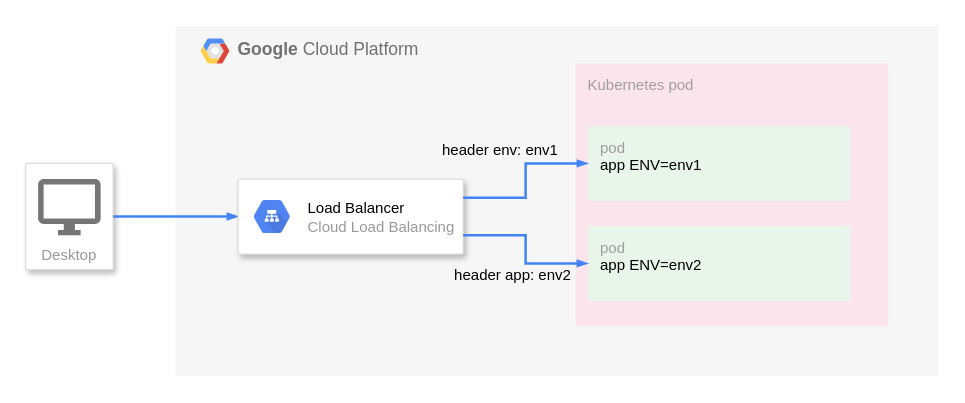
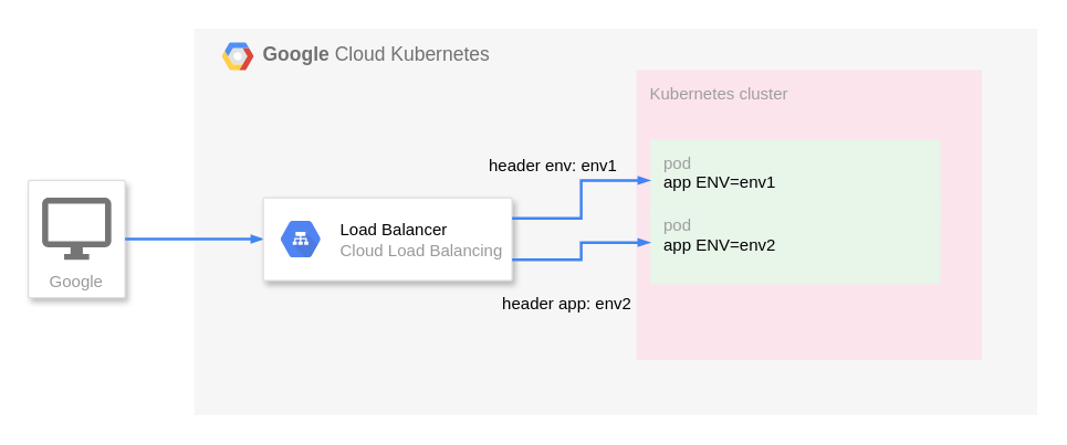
- <mxCell id="2" value="&lt;b&gt;Google &lt;/b&gt;Cloud Platform" style="fillColor=#F6F6F6;strokeColor=none;shadow=0;gradientColor=none;fontSize=14;align=left;spacing=10;fontColor=#717171;9E9E9E;verticalAlign=top;spacingTop=-4;fontStyle=0;spacingLeft=40;html=1;" parent="1" vertex="1"><mxGeometry x="140" y="20" width="610" height="280" as="geometry" /></mxCell>
+ <mxCell id="2" value="&lt;b&gt;Google &lt;/b&gt;Cloud Kubernetes" style="fillColor=#F6F6F6;strokeColor=none;shadow=0;gradientColor=none;fontSize=14;align=left;spacing=10;fontColor=#717171;9E9E9E;verticalAlign=top;spacingTop=-4;fontStyle=0;spacingLeft=40;html=1;" parent="1" vertex="1"><mxGeometry x="140" y="20" width="610" height="280" as="geometry" /></mxCell>
- <mxCell id="11" value="Kubernetes pod" style="points=[[0,0,0],[0.25,0,0],[0.5,0,0],[0.75,0,0],[1,0,0],[1,0.25,0],[1,0.5,0],[1,0.75,0],[1,1,0],[0.75,1,0],[0.5,1,0],[0.25,1,0],[0,1,0],[0,0.75,0],[0,0.5,0],[0,0.25,0]];rounded=1;absoluteArcSize=1;arcSize=2;html=1;strokeColor=none;gradientColor=none;shadow=0;dashed=0;fontSize=12;fontColor=#9E9E9E;align=left;verticalAlign=top;spacing=10;spacingTop=-4;fillColor=#FCE4EC;" parent="10" vertex="1"><mxGeometry width="250" height="210" as="geometry" /></mxCell>
+ <mxCell id="11" value="Kubernetes cluster" style="points=[[0,0,0],[0.25,0,0],[0.5,0,0],[0.75,0,0],[1,0,0],[1,0.25,0],[1,0.5,0],[1,0.75,0],[1,1,0],[0.75,1,0],[0.5,1,0],[0.25,1,0],[0,1,0],[0,0.75,0],[0,0.5,0],[0,0.25,0]];rounded=1;absoluteArcSize=1;arcSize=2;html=1;strokeColor=none;gradientColor=none;shadow=0;dashed=0;fontSize=12;fontColor=#9E9E9E;align=left;verticalAlign=top;spacing=10;spacingTop=-4;fillColor=#FCE4EC;" parent="10" vertex="1"><mxGeometry width="250" height="210" as="geometry" /></mxCell>
- <mxCell id="5" value="Desktop" style="strokeColor=#dddddd;shadow=1;strokeWidth=1;rounded=1;absoluteArcSize=1;arcSize=2;labelPosition=center;verticalLabelPosition=middle;align=center;verticalAlign=bottom;spacingLeft=0;fontColor=#999999;fontSize=12;whiteSpace=wrap;spacingBottom=2;" parent="1" vertex="1"><mxGeometry x="20" y="130" width="70" height="85" as="geometry" /></mxCell>
+ <mxCell id="5" value="Google" style="strokeColor=#dddddd;shadow=1;strokeWidth=1;rounded=1;absoluteArcSize=1;arcSize=2;labelPosition=center;verticalLabelPosition=middle;align=center;verticalAlign=bottom;spacingLeft=0;fontColor=#999999;fontSize=12;whiteSpace=wrap;spacingBottom=2;" parent="1" vertex="1"><mxGeometry x="20" y="130" width="70" height="85" as="geometry" /></mxCell>
- <mxCell id="13" value="pod&lt;br&gt;&lt;font color=&quot;#000000&quot;&gt;app ENV=env2&lt;/font&gt;" style="points=[[0,0,0],[0.25,0,0],[0.5,0,0],[0.75,0,0],[1,0,0],[1,0.25,0],[1,0.5,0],[1,0.75,0],[1,1,0],[0.75,1,0],[0.5,1,0],[0.25,1,0],[0,1,0],[0,0.75,0],[0,0.5,0],[0,0.25,0]];rounded=1;absoluteArcSize=1;arcSize=2;html=1;strokeColor=none;gradientColor=none;shadow=0;dashed=0;fontSize=12;fontColor=#9E9E9E;align=left;verticalAlign=top;spacing=10;spacingTop=-4;fillColor=#E8F5E9;" parent="10" vertex="1"><mxGeometry x="10" y="130" width="210" height="60" as="geometry" /></mxCell>
+ <mxCell id="13" value="pod&lt;br&gt;&lt;font color=&quot;#000000&quot;&gt;app ENV=env2&lt;/font&gt;" style="points=[[0,0,0],[0.25,0,0],[0.5,0,0],[0.75,0,0],[1,0,0],[1,0.25,0],[1,0.5,0],[1,0.75,0],[1,1,0],[0.75,1,0],[0.5,1,0],[0.25,1,0],[0,1,0],[0,0.75,0],[0,0.5,0],[0,0.25,0]];rounded=1;absoluteArcSize=1;arcSize=2;html=1;strokeColor=none;gradientColor=none;shadow=0;dashed=0;fontSize=12;fontColor=#9E9E9E;align=left;verticalAlign=top;spacing=10;spacingTop=-4;fillColor=#E8F5E9;" parent="10" vertex="1"><mxGeometry x="10" y="95" width="210" height="60" as="geometry" /></mxCell>
